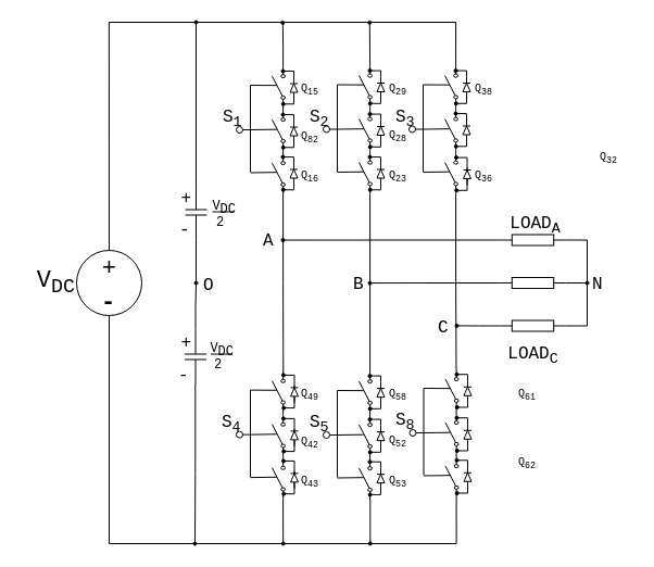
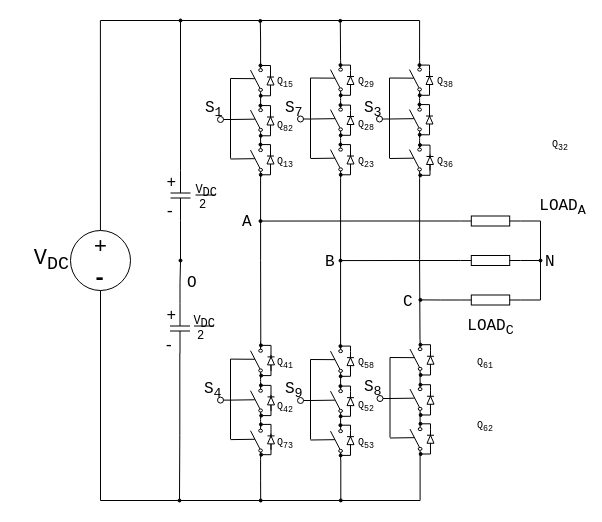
- <mxCell id="155" value="&lt;font face=&quot;Courier New&quot;&gt;S&lt;sub&gt;2&lt;/sub&gt;&lt;/font&gt;" style="text;html=1;resizable=0;points=[];autosize=1;align=left;verticalAlign=top;spacingTop=-4;fontSize=16;" parent="1" vertex="1"><mxGeometry x="282.5" y="93.5" width="30" height="20" as="geometry" /></mxCell>
+ <mxCell id="155" value="&lt;font face=&quot;Courier New&quot;&gt;S&lt;sub&gt;7&lt;/sub&gt;&lt;/font&gt;" style="text;html=1;resizable=0;points=[];autosize=1;align=left;verticalAlign=top;spacingTop=-4;fontSize=16;" parent="1" vertex="1"><mxGeometry x="282.5" y="93.5" width="30" height="20" as="geometry" /></mxCell>
- <mxCell id="176" value="&lt;font style=&quot;font-size: 10px&quot; face=&quot;Courier New&quot;&gt;Q&lt;sub&gt;16&lt;/sub&gt;&lt;/font&gt;" style="text;html=1;resizable=0;points=[];autosize=1;align=left;verticalAlign=top;spacingTop=-4;" vertex="1" parent="1"><mxGeometry x="275" y="150" width="30" height="20" as="geometry" /></mxCell>
+ <mxCell id="176" value="&lt;font style=&quot;font-size: 10px&quot; face=&quot;Courier New&quot;&gt;Q&lt;sub&gt;13&lt;/sub&gt;&lt;/font&gt;" style="text;html=1;resizable=0;points=[];autosize=1;align=left;verticalAlign=top;spacingTop=-4;" vertex="1" parent="1"><mxGeometry x="275" y="150" width="30" height="20" as="geometry" /></mxCell>
- <mxCell id="16" value="&lt;font style=&quot;font-size: 16px&quot; face=&quot;Courier New&quot;&gt;LOAD&lt;/font&gt;&lt;font style=&quot;font-size: 16px&quot; face=&quot;Courier New&quot;&gt;&lt;sub&gt;A&lt;/sub&gt;&lt;/font&gt;" style="text;html=1;resizable=0;points=[];autosize=1;align=center;verticalAlign=top;spacingTop=-4;fontSize=16;" parent="1" vertex="1"><mxGeometry x="462" y="192" width="60" height="20" as="geometry" /></mxCell>
+ <mxCell id="16" value="&lt;font style=&quot;font-size: 16px&quot; face=&quot;Courier New&quot;&gt;LOAD&lt;/font&gt;&lt;font style=&quot;font-size: 16px&quot; face=&quot;Courier New&quot;&gt;&lt;sub&gt;A&lt;/sub&gt;&lt;/font&gt;" style="text;html=1;resizable=0;points=[];autosize=1;align=center;verticalAlign=top;spacingTop=-4;fontSize=16;" parent="1" vertex="1"><mxGeometry x="532" y="192" width="60" height="20" as="geometry" /></mxCell>
- <mxCell id="42" value="&lt;font style=&quot;font-size: 16px&quot; face=&quot;Courier New&quot;&gt;O&lt;/font&gt;" style="text;html=1;resizable=0;points=[];autosize=1;align=left;verticalAlign=top;spacingTop=-4;" parent="1" vertex="1"><mxGeometry x="184.5" y="250.5" width="30" height="20" as="geometry" /></mxCell>
+ <mxCell id="42" value="&lt;font style=&quot;font-size: 16px&quot; face=&quot;Courier New&quot;&gt;O&lt;/font&gt;" style="text;html=1;resizable=0;points=[];autosize=1;align=left;verticalAlign=top;spacingTop=-4;" parent="1" vertex="1"><mxGeometry x="184.5" y="270.5" width="30" height="20" as="geometry" /></mxCell>
- <mxCell id="183" value="&lt;font style=&quot;font-size: 10px&quot; face=&quot;Courier New&quot;&gt;Q&lt;sub&gt;49&lt;/sub&gt;&lt;/font&gt;" style="text;html=1;resizable=0;points=[];autosize=1;align=left;verticalAlign=top;spacingTop=-4;" vertex="1" parent="1"><mxGeometry x="275" y="351.442" width="30" height="20" as="geometry" /></mxCell>
+ <mxCell id="183" value="&lt;font style=&quot;font-size: 10px&quot; face=&quot;Courier New&quot;&gt;Q&lt;sub&gt;41&lt;/sub&gt;&lt;/font&gt;" style="text;html=1;resizable=0;points=[];autosize=1;align=left;verticalAlign=top;spacingTop=-4;" vertex="1" parent="1"><mxGeometry x="275" y="351.442" width="30" height="20" as="geometry" /></mxCell>
- <mxCell id="71" value="&lt;font face=&quot;Courier New&quot;&gt;S&lt;sub&gt;5&lt;/sub&gt;&lt;/font&gt;" style="text;html=1;resizable=0;points=[];autosize=1;align=left;verticalAlign=top;spacingTop=-4;fontSize=16;" parent="69" vertex="1"><mxGeometry y="33.5" width="30" height="20" as="geometry" /></mxCell>
+ <mxCell id="71" value="&lt;font face=&quot;Courier New&quot;&gt;S&lt;sub&gt;9&lt;/sub&gt;&lt;/font&gt;" style="text;html=1;resizable=0;points=[];autosize=1;align=left;verticalAlign=top;spacingTop=-4;fontSize=16;" parent="69" vertex="1"><mxGeometry y="33.5" width="30" height="20" as="geometry" /></mxCell>
- <mxCell id="185" value="&lt;font style=&quot;font-size: 10px&quot; face=&quot;Courier New&quot;&gt;Q&lt;sub&gt;43&lt;/sub&gt;&lt;/font&gt;" style="text;html=1;resizable=0;points=[];autosize=1;align=left;verticalAlign=top;spacingTop=-4;" vertex="1" parent="1"><mxGeometry x="275" y="431.442" width="30" height="20" as="geometry" /></mxCell>
+ <mxCell id="185" value="&lt;font style=&quot;font-size: 10px&quot; face=&quot;Courier New&quot;&gt;Q&lt;sub&gt;73&lt;/sub&gt;&lt;/font&gt;" style="text;html=1;resizable=0;points=[];autosize=1;align=left;verticalAlign=top;spacingTop=-4;" vertex="1" parent="1"><mxGeometry x="275" y="431.442" width="30" height="20" as="geometry" /></mxCell>
